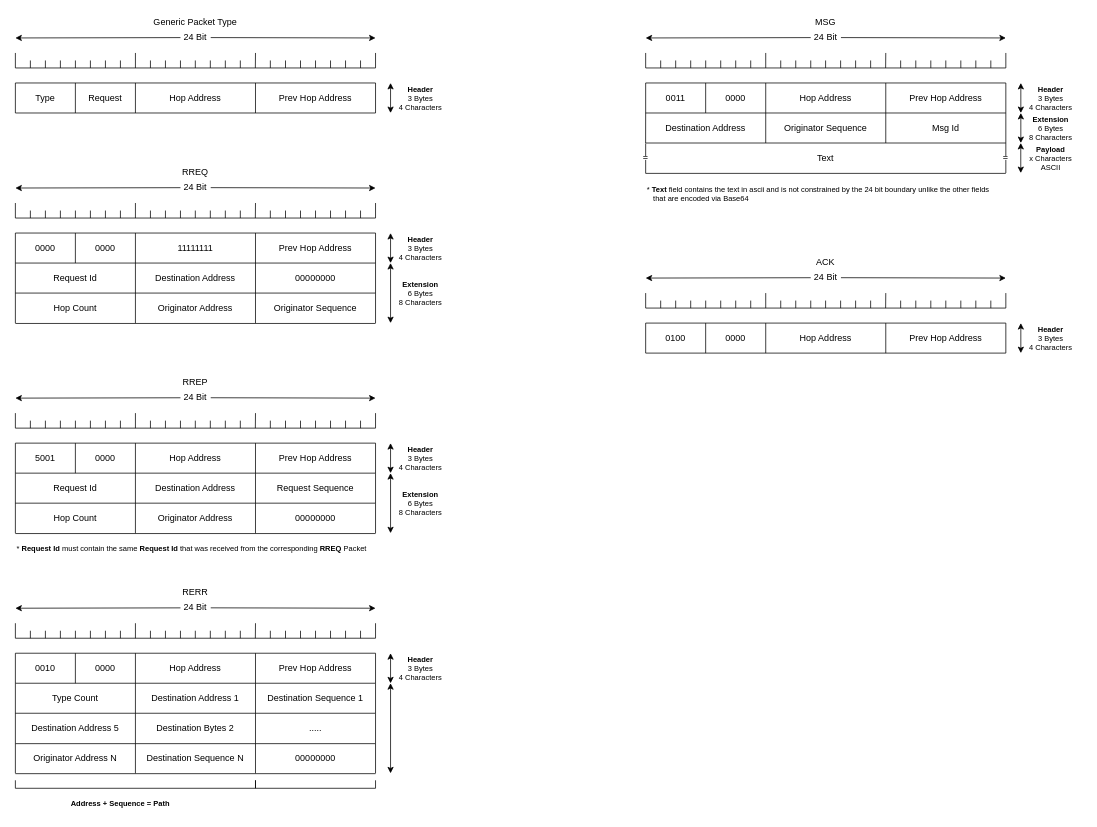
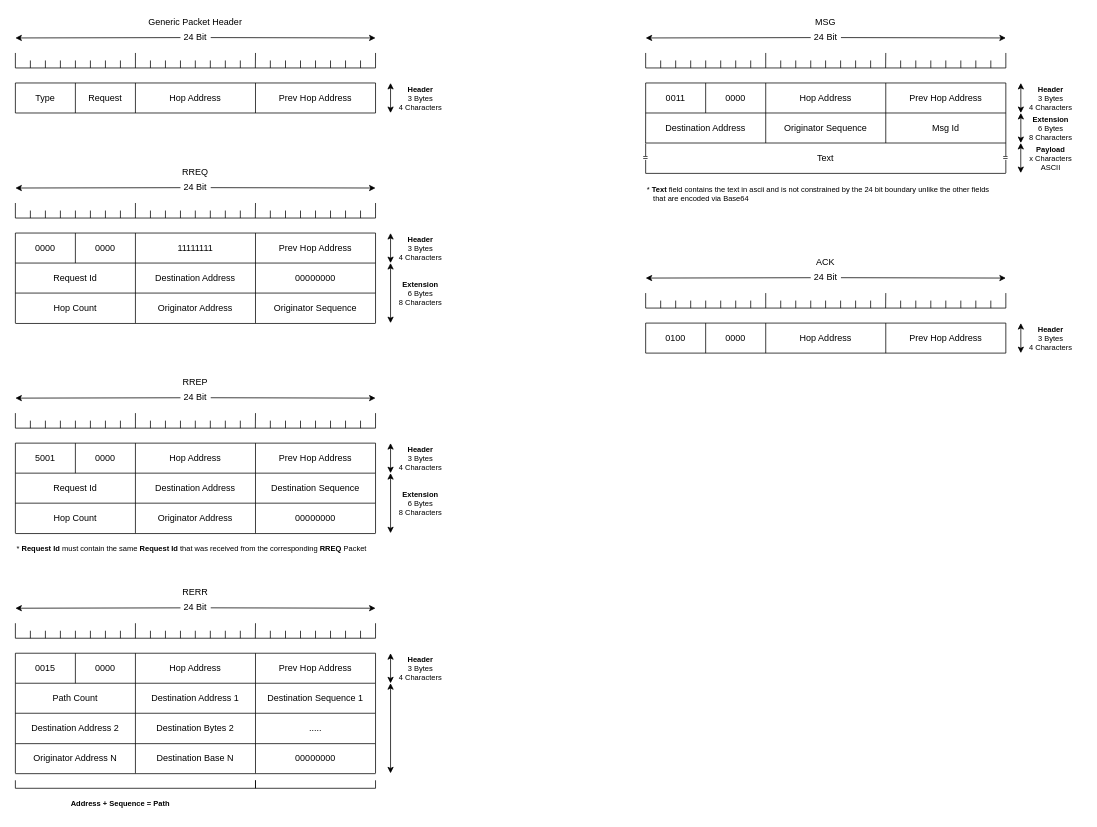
- <mxCell id="37" value="Generic Packet Type" style="text;html=1;strokeColor=none;fillColor=none;align=center;verticalAlign=middle;whiteSpace=wrap;rounded=0;spacingBottom=2;" parent="1" vertex="1"><mxGeometry x="180" y="20" width="160" height="20" as="geometry" /></mxCell>
+ <mxCell id="37" value="Generic Packet Header" style="text;html=1;strokeColor=none;fillColor=none;align=center;verticalAlign=middle;whiteSpace=wrap;rounded=0;spacingBottom=2;" parent="1" vertex="1"><mxGeometry x="180" y="20" width="160" height="20" as="geometry" /></mxCell>
- <mxCell id="210" value="Request Sequence" style="text;html=1;strokeColor=none;fillColor=none;align=center;verticalAlign=middle;whiteSpace=wrap;rounded=0;" parent="1" vertex="1"><mxGeometry x="350" y="640" width="140" height="20" as="geometry" /></mxCell>
+ <mxCell id="210" value="Destination Sequence" style="text;html=1;strokeColor=none;fillColor=none;align=center;verticalAlign=middle;whiteSpace=wrap;rounded=0;" parent="1" vertex="1"><mxGeometry x="350" y="640" width="140" height="20" as="geometry" /></mxCell>
- <mxCell id="250" value="0010" style="text;html=1;strokeColor=none;fillColor=none;align=center;verticalAlign=middle;whiteSpace=wrap;rounded=0;" parent="1" vertex="1"><mxGeometry x="30" y="880" width="60" height="20" as="geometry" /></mxCell>
+ <mxCell id="250" value="0015" style="text;html=1;strokeColor=none;fillColor=none;align=center;verticalAlign=middle;whiteSpace=wrap;rounded=0;" parent="1" vertex="1"><mxGeometry x="30" y="880" width="60" height="20" as="geometry" /></mxCell>
- <mxCell id="254" value="Type Count" style="text;html=1;strokeColor=none;fillColor=none;align=center;verticalAlign=middle;whiteSpace=wrap;rounded=0;" parent="1" vertex="1"><mxGeometry x="30" y="920" width="140" height="20" as="geometry" /></mxCell>
+ <mxCell id="254" value="Path Count" style="text;html=1;strokeColor=none;fillColor=none;align=center;verticalAlign=middle;whiteSpace=wrap;rounded=0;" parent="1" vertex="1"><mxGeometry x="30" y="920" width="140" height="20" as="geometry" /></mxCell>
- <mxCell id="261" value="Destination Address 5" style="text;html=1;strokeColor=none;fillColor=none;align=center;verticalAlign=middle;whiteSpace=wrap;rounded=0;" parent="1" vertex="1"><mxGeometry x="30" y="960" width="140" height="20" as="geometry" /></mxCell>
+ <mxCell id="261" value="Destination Address 2" style="text;html=1;strokeColor=none;fillColor=none;align=center;verticalAlign=middle;whiteSpace=wrap;rounded=0;" parent="1" vertex="1"><mxGeometry x="30" y="960" width="140" height="20" as="geometry" /></mxCell>
- <mxCell id="284" value="Destination Sequence N" style="text;html=1;strokeColor=none;fillColor=none;align=center;verticalAlign=middle;whiteSpace=wrap;rounded=0;" parent="1" vertex="1"><mxGeometry x="190" y="1000" width="140" height="20" as="geometry" /></mxCell>
+ <mxCell id="284" value="Destination Base N" style="text;html=1;strokeColor=none;fillColor=none;align=center;verticalAlign=middle;whiteSpace=wrap;rounded=0;" parent="1" vertex="1"><mxGeometry x="190" y="1000" width="140" height="20" as="geometry" /></mxCell>
